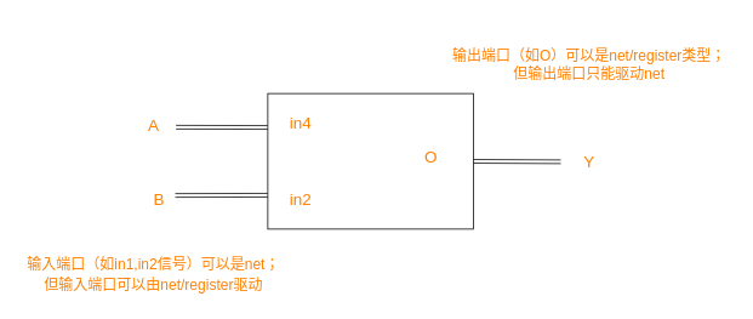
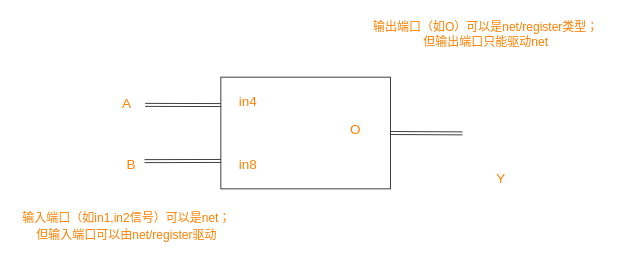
- <mxCell id="13" value="输出端口（如O）可以是net/register类型；&lt;br&gt;但输出端口只能驱动net" style="text;html=1;align=center;verticalAlign=middle;resizable=0;points=[];autosize=1;strokeColor=none;fillColor=none;fontSize=16;fontColor=#FF8000;" vertex="1" parent="1"><mxGeometry x="488" y="45" width="318" height="50" as="geometry" /></mxCell>
+ <mxCell id="13" value="输出端口（如O）可以是net/register类型；&lt;br&gt;但输出端口只能驱动net" style="text;html=1;align=center;verticalAlign=middle;resizable=0;points=[];autosize=1;strokeColor=none;fillColor=none;fontSize=16;fontColor=#FF8000;" vertex="1" parent="1"><mxGeometry x="488" y="20" width="318" height="50" as="geometry" /></mxCell>
- <mxCell id="11" value="Y" style="text;html=1;align=center;verticalAlign=middle;resizable=0;points=[];autosize=1;strokeColor=none;fillColor=none;fontSize=18;fontColor=#FF8000;" vertex="1" parent="1"><mxGeometry x="632" y="159.5" width="30" height="34" as="geometry" /></mxCell>
+ <mxCell id="11" value="Y" style="text;html=1;align=center;verticalAlign=middle;resizable=0;points=[];autosize=1;strokeColor=none;fillColor=none;fontSize=18;fontColor=#FF8000;" vertex="1" parent="1"><mxGeometry x="652" y="219.5" width="30" height="34" as="geometry" /></mxCell>
- <mxCell id="7" value="&lt;font color=&quot;#ff8000&quot;&gt;&lt;span style=&quot;font-size: 18px;&quot;&gt;in2&lt;/span&gt;&lt;/font&gt;" style="text;html=1;align=center;verticalAlign=middle;resizable=0;points=[];autosize=1;strokeColor=none;fillColor=none;" vertex="1" parent="1"><mxGeometry x="309" y="202" width="42" height="34" as="geometry" /></mxCell>
+ <mxCell id="7" value="&lt;font color=&quot;#ff8000&quot;&gt;&lt;span style=&quot;font-size: 18px;&quot;&gt;in8&lt;/span&gt;&lt;/font&gt;" style="text;html=1;align=center;verticalAlign=middle;resizable=0;points=[];autosize=1;strokeColor=none;fillColor=none;" vertex="1" parent="1"><mxGeometry x="309" y="202" width="42" height="34" as="geometry" /></mxCell>
